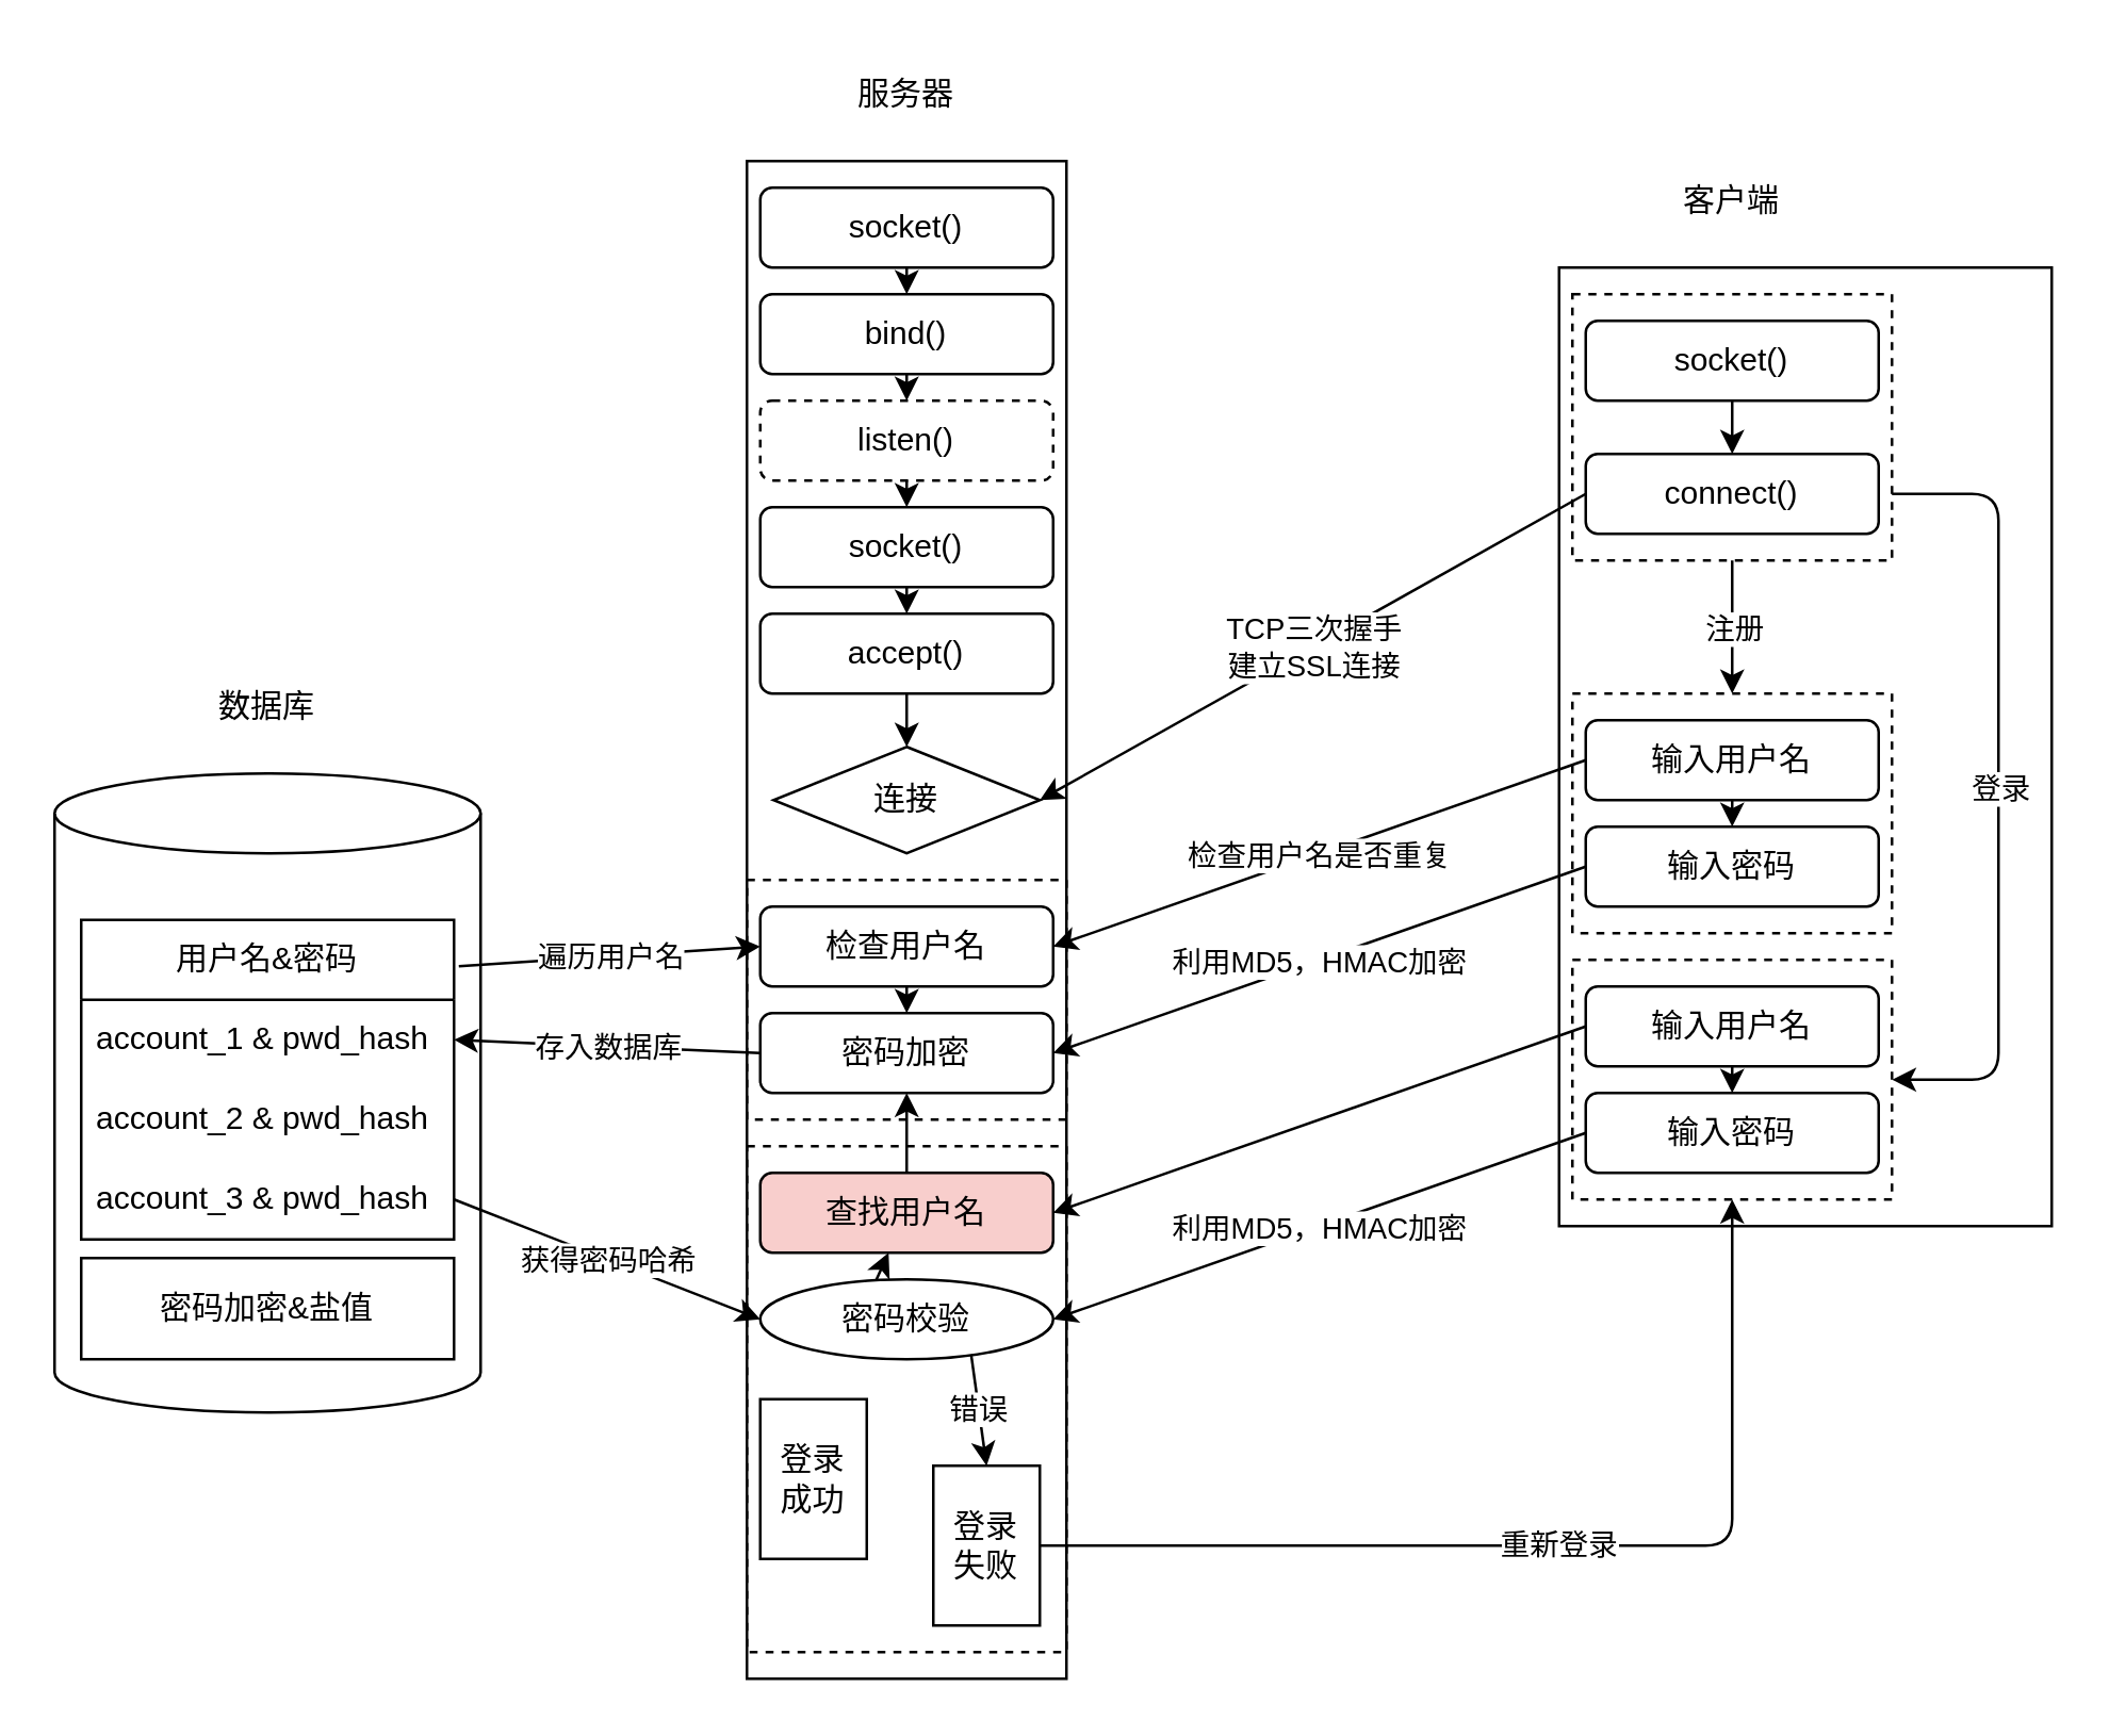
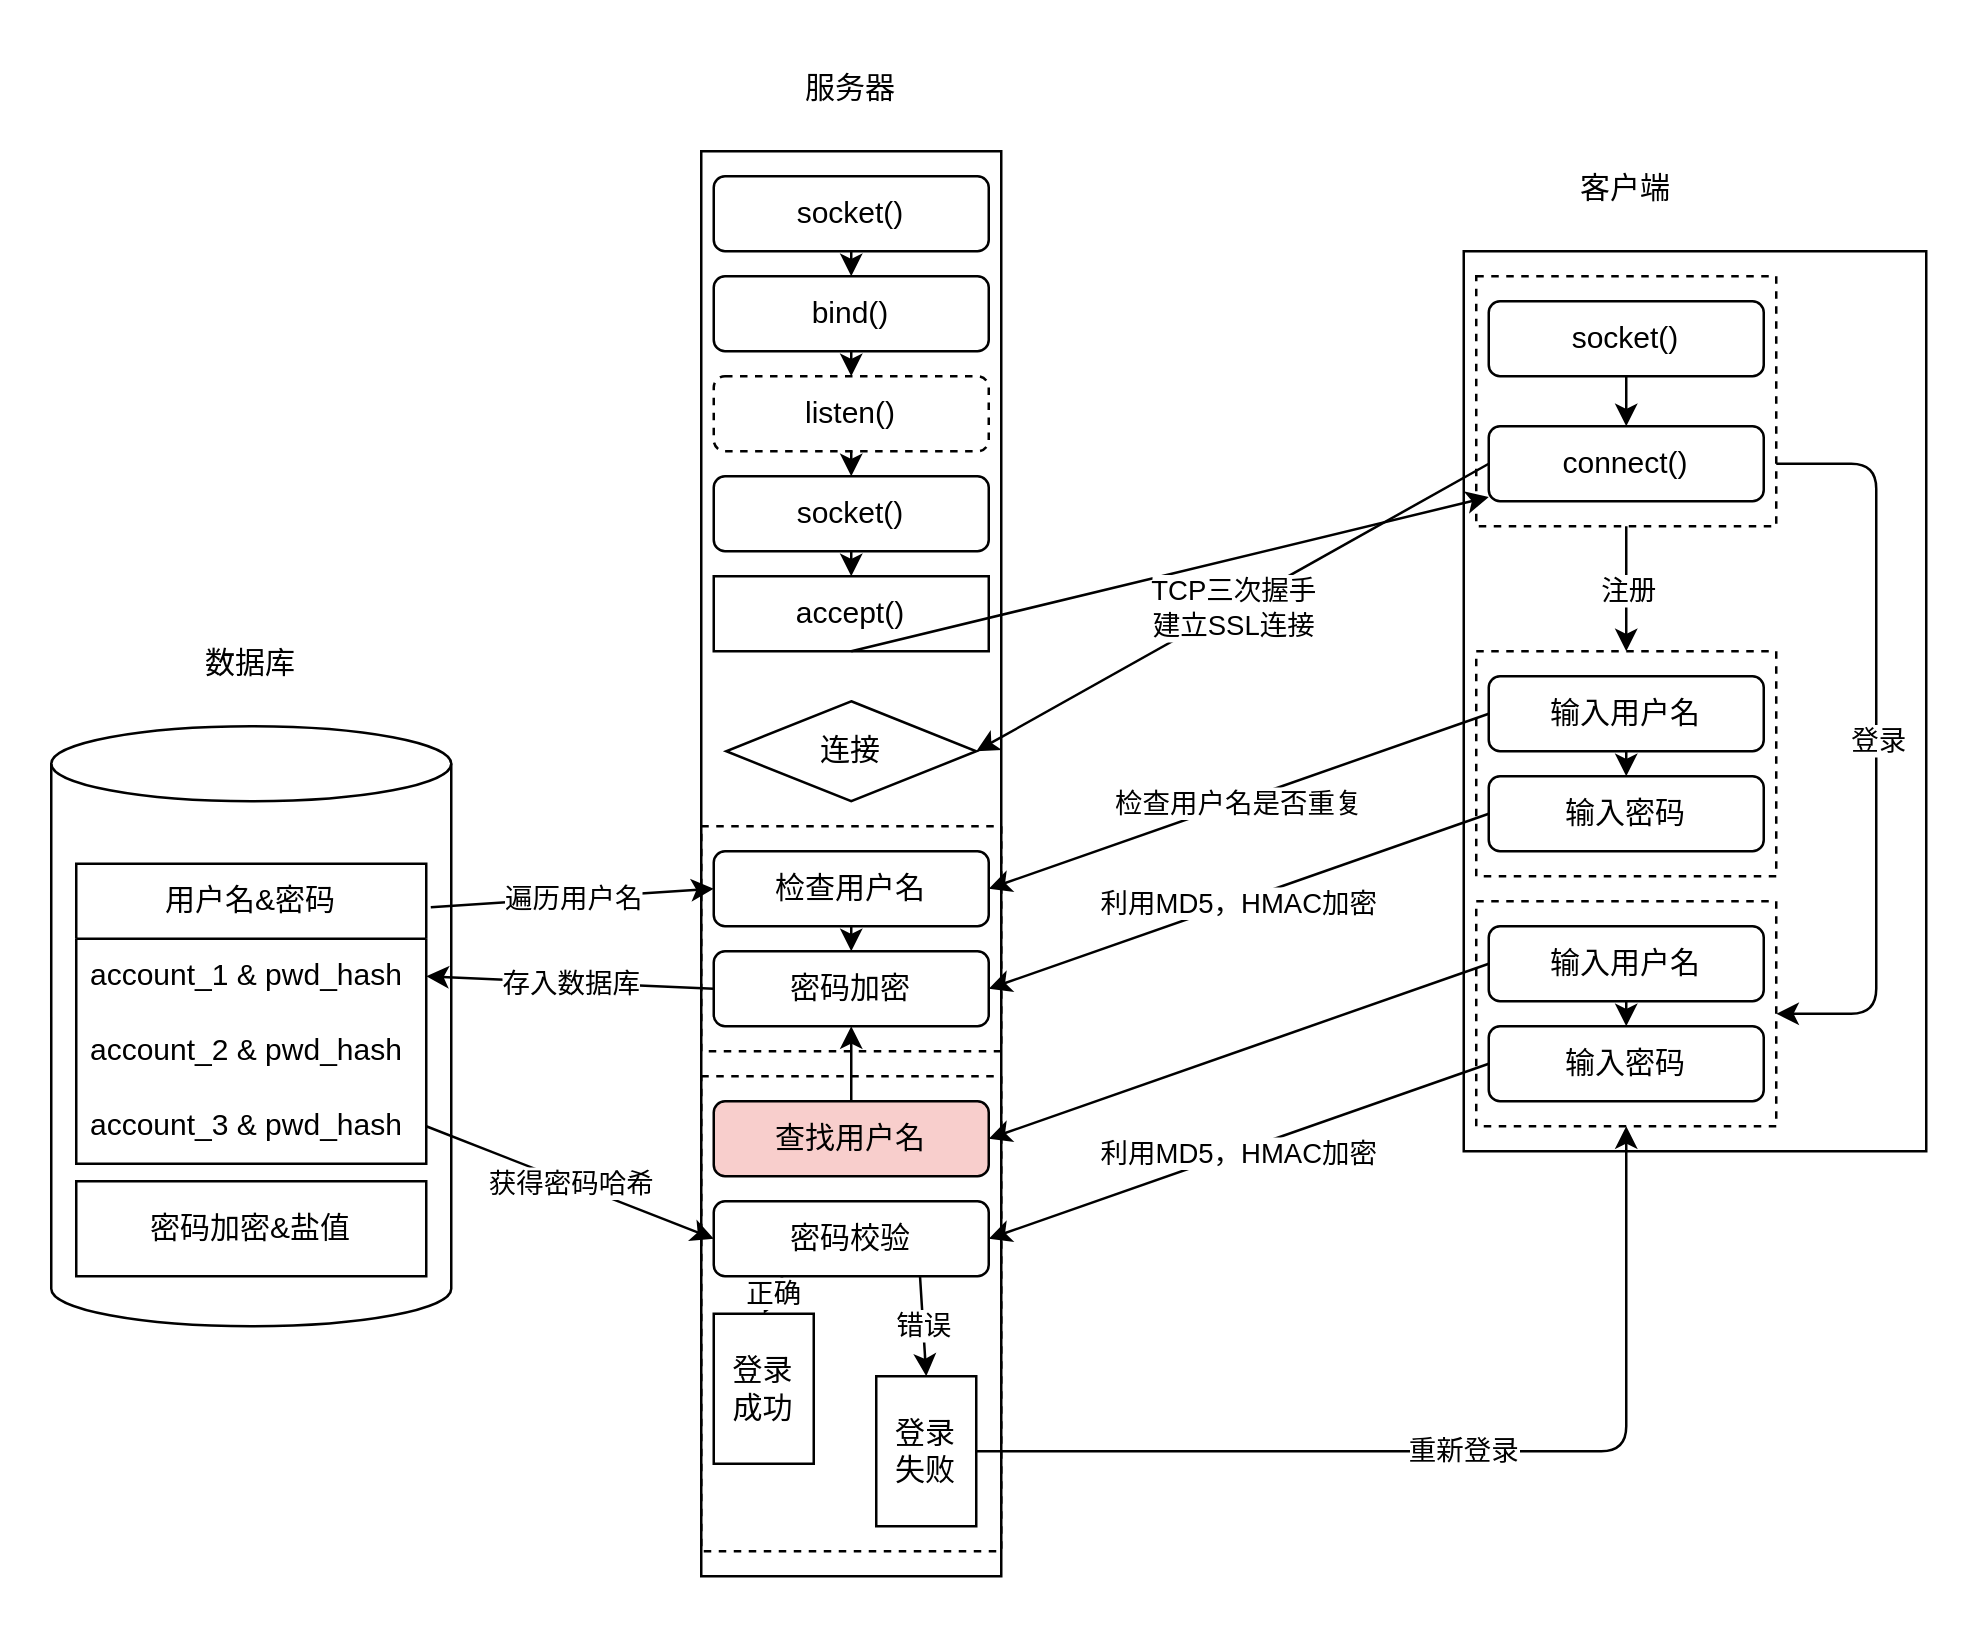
- <mxCell id="16" value="accept()" style="rounded=1;whiteSpace=wrap;html=1;" parent="1" vertex="1"><mxGeometry x="285" y="230" width="110" height="30" as="geometry" /></mxCell>
+ <mxCell id="16" value="accept()" style="whiteSpace=wrap;html=1;rounded=0;" parent="1" vertex="1"><mxGeometry x="285" y="230" width="110" height="30" as="geometry" /></mxCell>
- <mxCell id="21" value="" style="endArrow=classic;html=1;entryX=0.5;entryY=0;entryDx=0;entryDy=0;exitX=0.5;exitY=1;exitDx=0;exitDy=0;" parent="1" source="16" target="20" edge="1"><mxGeometry width="50" height="50" relative="1" as="geometry"><mxPoint x="350" y="200" as="sourcePoint" /><mxPoint x="350" y="220" as="targetPoint" /></mxGeometry></mxCell>
+ <mxCell id="21" value="" style="endArrow=classic;html=1;exitX=0.5;exitY=1;exitDx=0;exitDy=0;" parent="1" source="16" target="18" edge="1"><mxGeometry width="50" height="50" relative="1" as="geometry"><mxPoint x="350" y="200" as="sourcePoint" /><mxPoint x="350" y="220" as="targetPoint" /></mxGeometry></mxCell>
- <mxCell id="57" value="正确" style="edgeStyle=none;html=1;exitX=0.25;exitY=1;exitDx=0;exitDy=0;" parent="1" source="59" target="52" edge="1"><mxGeometry relative="1" as="geometry" /></mxCell>
+ <mxCell id="57" value="正确" style="edgeStyle=none;html=1;exitX=0.25;exitY=1;exitDx=0;exitDy=0;entryX=0.5;entryY=0;entryDx=0;entryDy=0;" parent="1" source="59" target="64" edge="1"><mxGeometry relative="1" as="geometry" /></mxCell>
- <mxCell id="59" value="密码校验" style="ellipse;whiteSpace=wrap;html=1;" parent="1" vertex="1"><mxGeometry x="285" y="480" width="110" height="30" as="geometry" /></mxCell>
+ <mxCell id="59" value="密码校验" style="rounded=1;whiteSpace=wrap;html=1;" parent="1" vertex="1"><mxGeometry x="285" y="480" width="110" height="30" as="geometry" /></mxCell>
